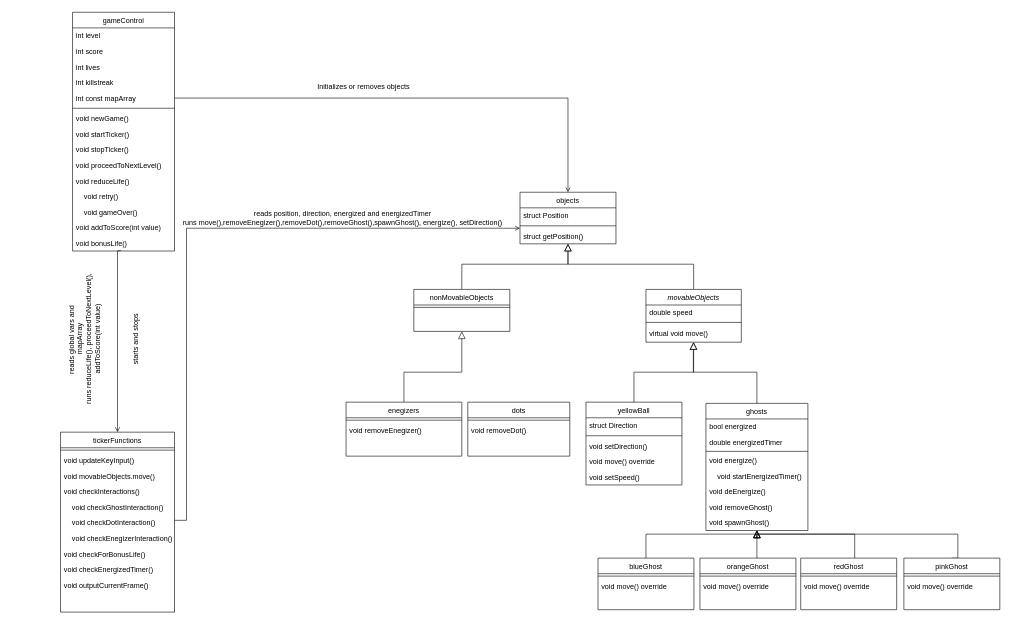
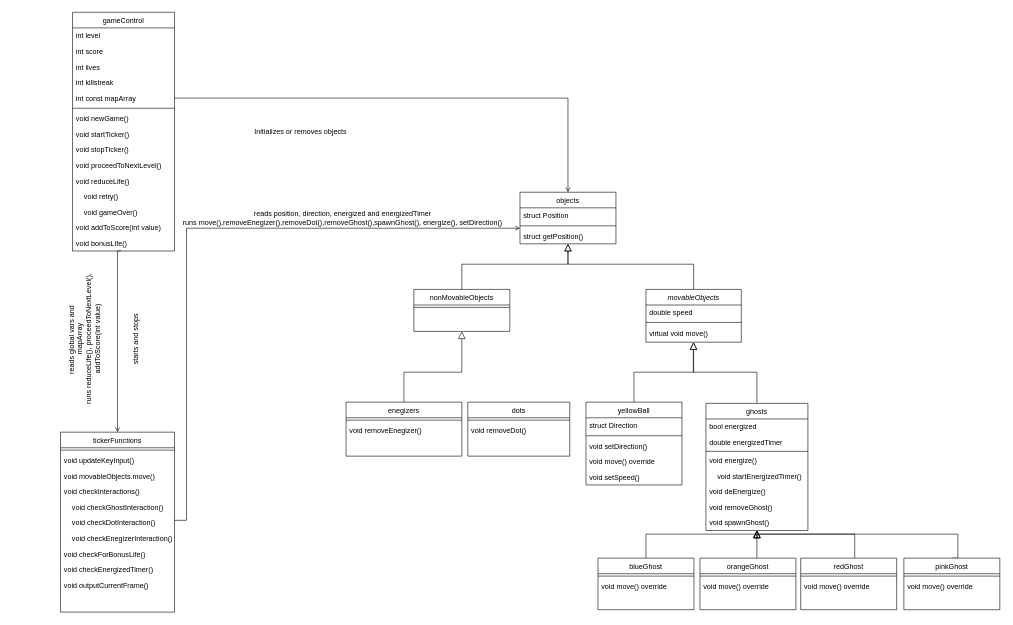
- <mxCell id="85" value="Initializes or removes objects" style="text;html=1;align=center;verticalAlign=middle;resizable=0;points=[];autosize=1;strokeColor=none;fillColor=none;" vertex="1" parent="1"><mxGeometry x="515" y="130" width="180" height="30" as="geometry" /></mxCell>
+ <mxCell id="85" value="Initializes or removes objects" style="text;html=1;align=center;verticalAlign=middle;resizable=0;points=[];autosize=1;strokeColor=none;fillColor=none;" vertex="1" parent="1"><mxGeometry x="410" y="205" width="180" height="30" as="geometry" /></mxCell>
